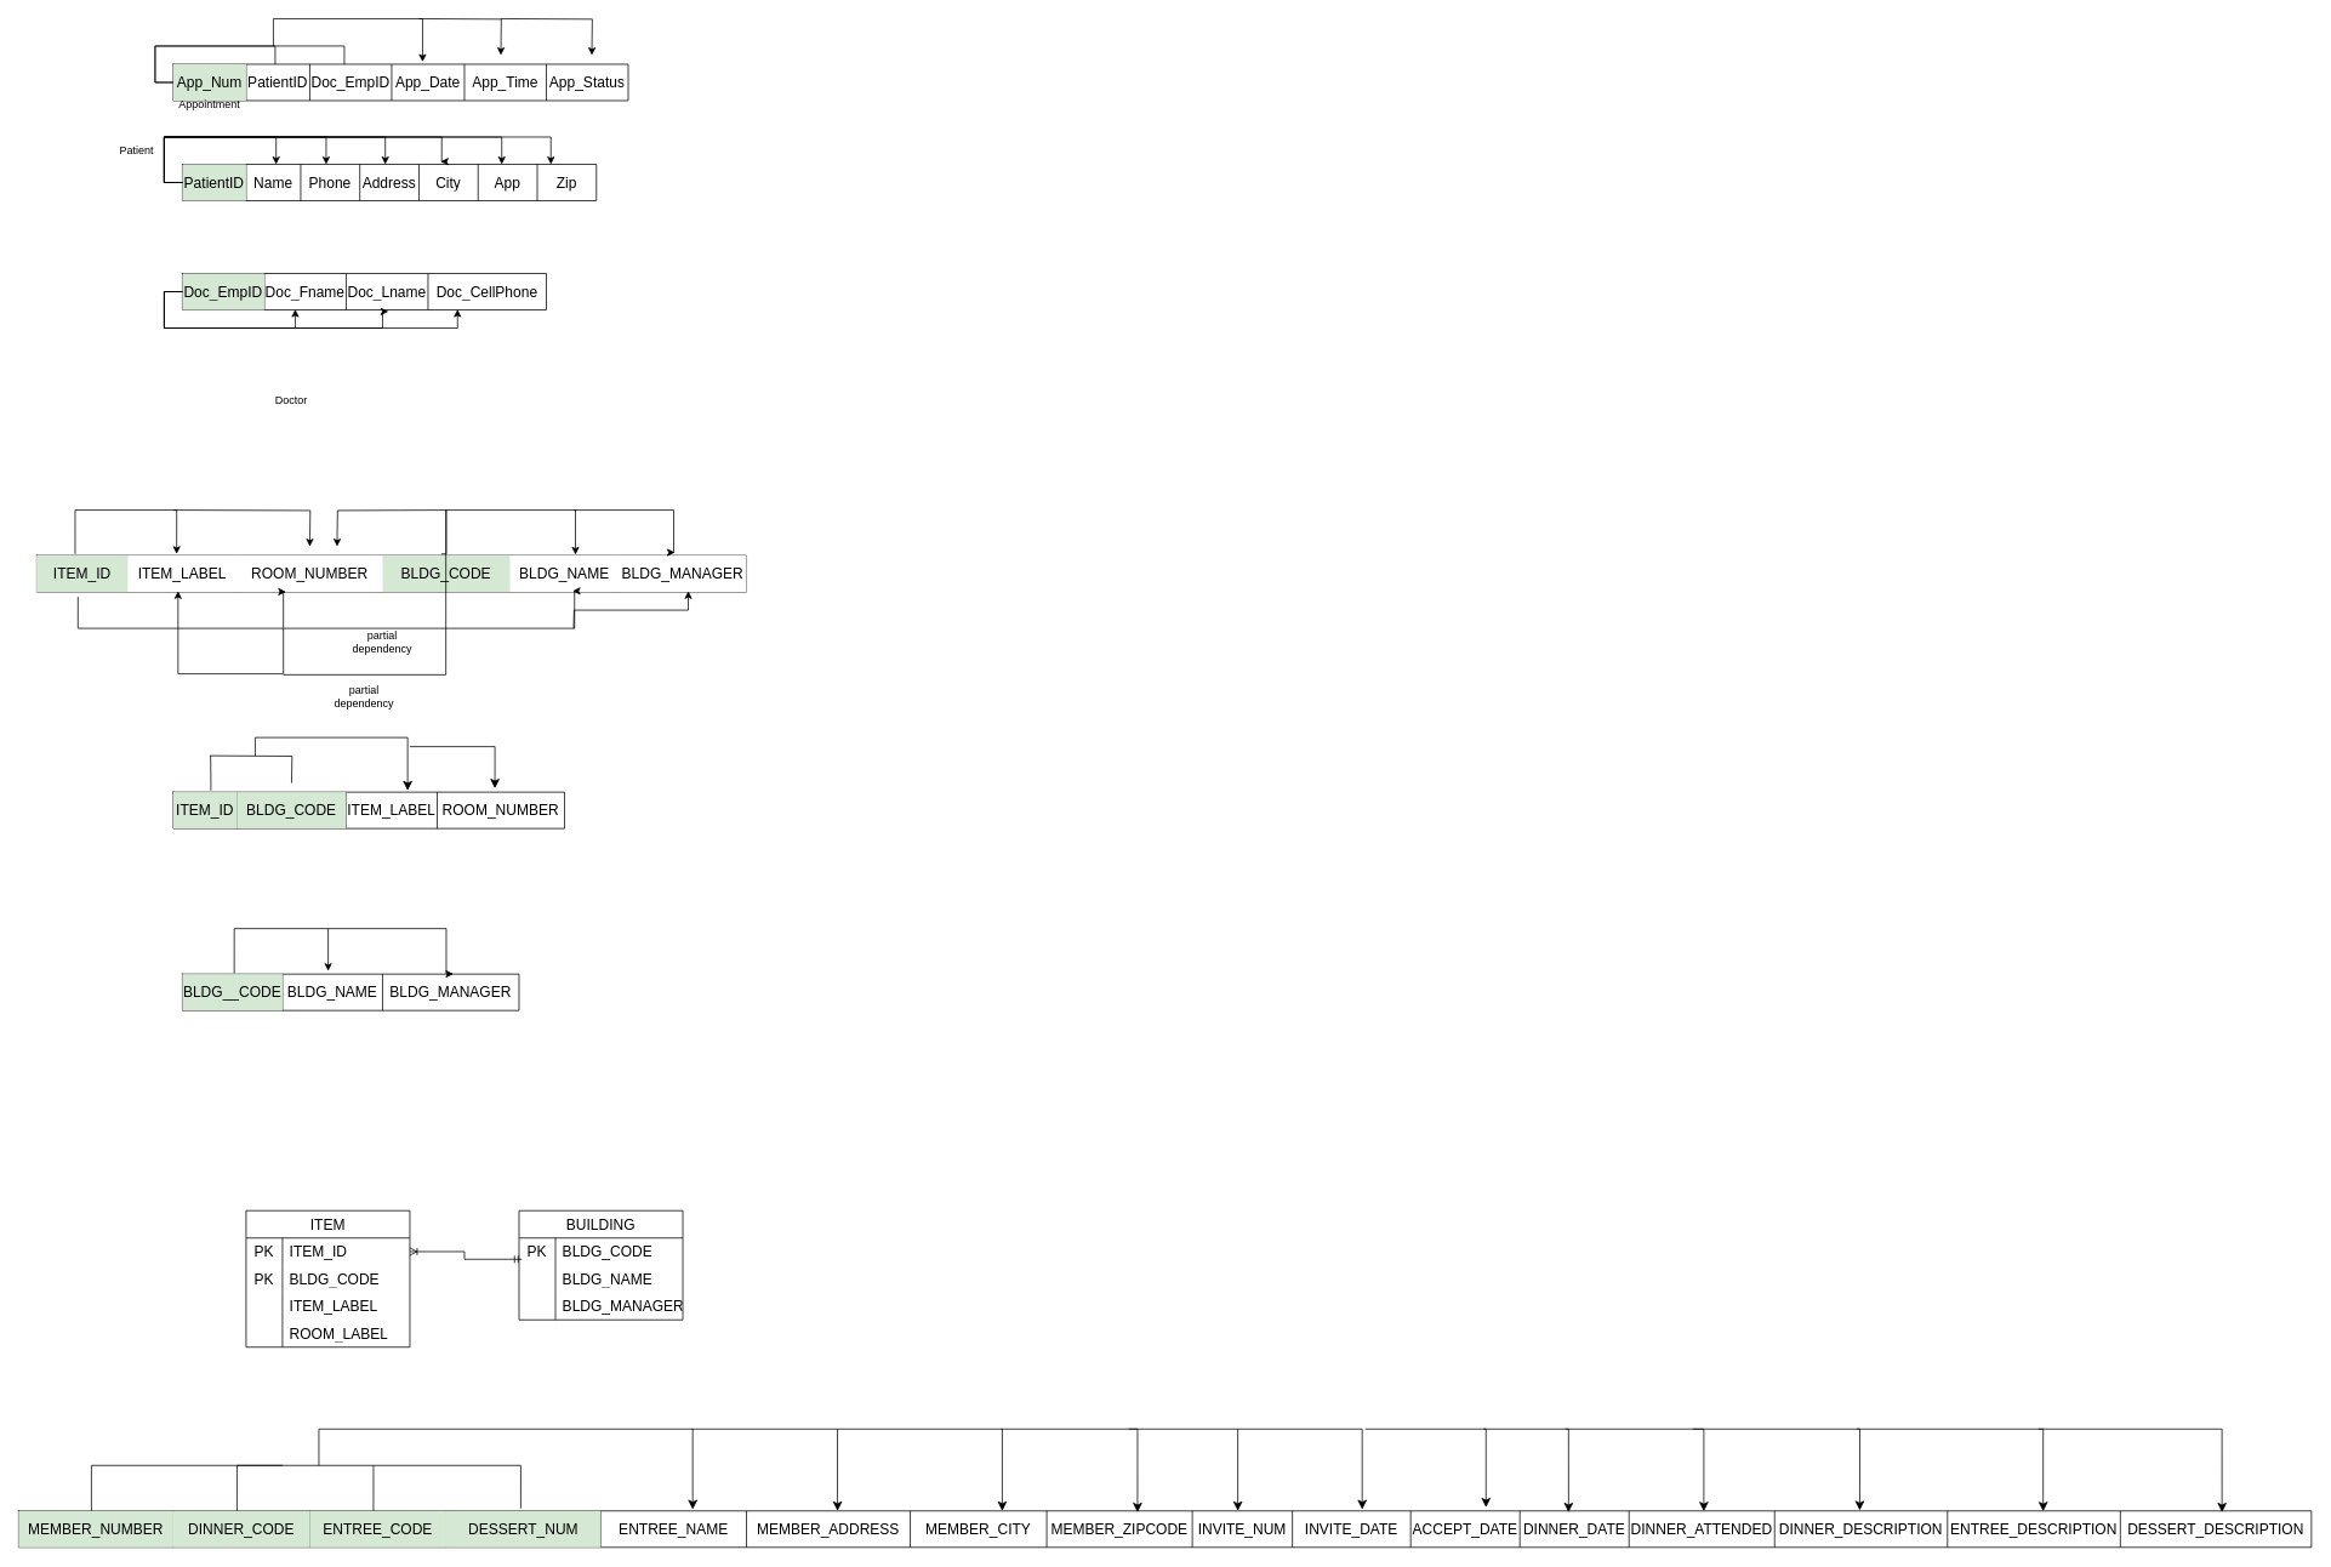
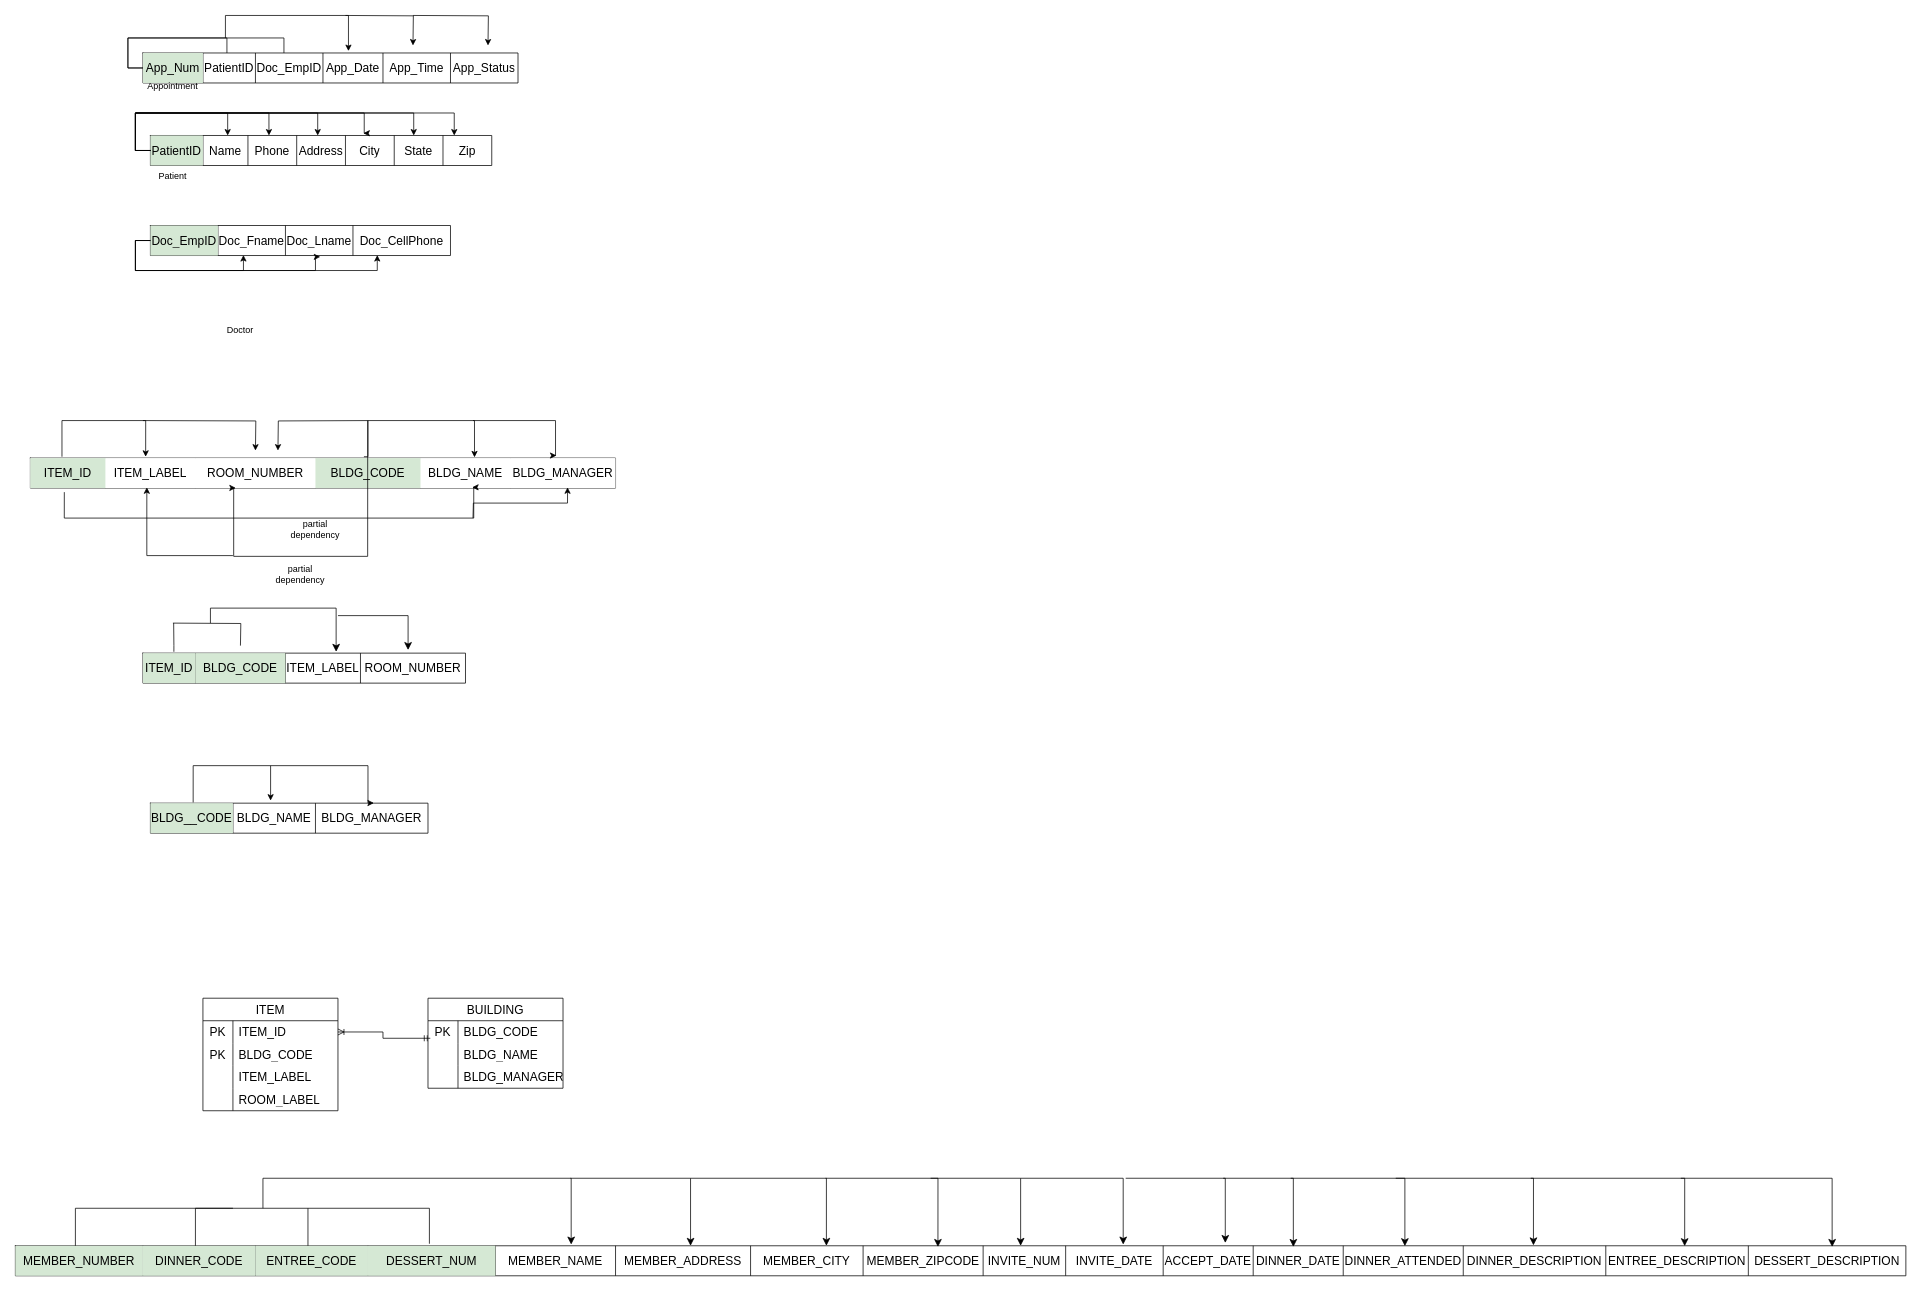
- <mxCell id="17" value="Patient" style="text;html=1;align=center;verticalAlign=middle;whiteSpace=wrap;rounded=0;" parent="1" vertex="1"><mxGeometry x="120" y="150" width="60" height="30" as="geometry" /></mxCell>
+ <mxCell id="17" value="Patient" style="text;html=1;align=center;verticalAlign=middle;whiteSpace=wrap;rounded=0;" parent="1" vertex="1"><mxGeometry x="200" y="220" width="60" height="30" as="geometry" /></mxCell>
- <mxCell id="9" value="App" style="shape=partialRectangle;html=1;whiteSpace=wrap;connectable=0;strokeColor=inherit;overflow=hidden;fillColor=none;top=0;left=0;bottom=0;right=0;pointerEvents=1;fontSize=16;" parent="3" vertex="1"><mxGeometry x="325" width="65" height="40" as="geometry"><mxRectangle width="65" height="40" as="alternateBounds" /></mxGeometry></mxCell>
+ <mxCell id="9" value="State" style="shape=partialRectangle;html=1;whiteSpace=wrap;connectable=0;strokeColor=inherit;overflow=hidden;fillColor=none;top=0;left=0;bottom=0;right=0;pointerEvents=1;fontSize=16;" parent="3" vertex="1"><mxGeometry x="325" width="65" height="40" as="geometry"><mxRectangle width="65" height="40" as="alternateBounds" /></mxGeometry></mxCell>
- <mxCell id="108" value="ENTREE_NAME" style="shape=partialRectangle;html=1;whiteSpace=wrap;connectable=0;strokeColor=inherit;overflow=hidden;fillColor=none;top=0;left=0;bottom=0;right=0;pointerEvents=1;fontSize=16;" vertex="1" parent="103"><mxGeometry x="640" width="160" height="40" as="geometry"><mxRectangle width="160" height="40" as="alternateBounds" /></mxGeometry></mxCell>
+ <mxCell id="108" value="MEMBER_NAME" style="shape=partialRectangle;html=1;whiteSpace=wrap;connectable=0;strokeColor=inherit;overflow=hidden;fillColor=none;top=0;left=0;bottom=0;right=0;pointerEvents=1;fontSize=16;" vertex="1" parent="103"><mxGeometry x="640" width="160" height="40" as="geometry"><mxRectangle width="160" height="40" as="alternateBounds" /></mxGeometry></mxCell>
